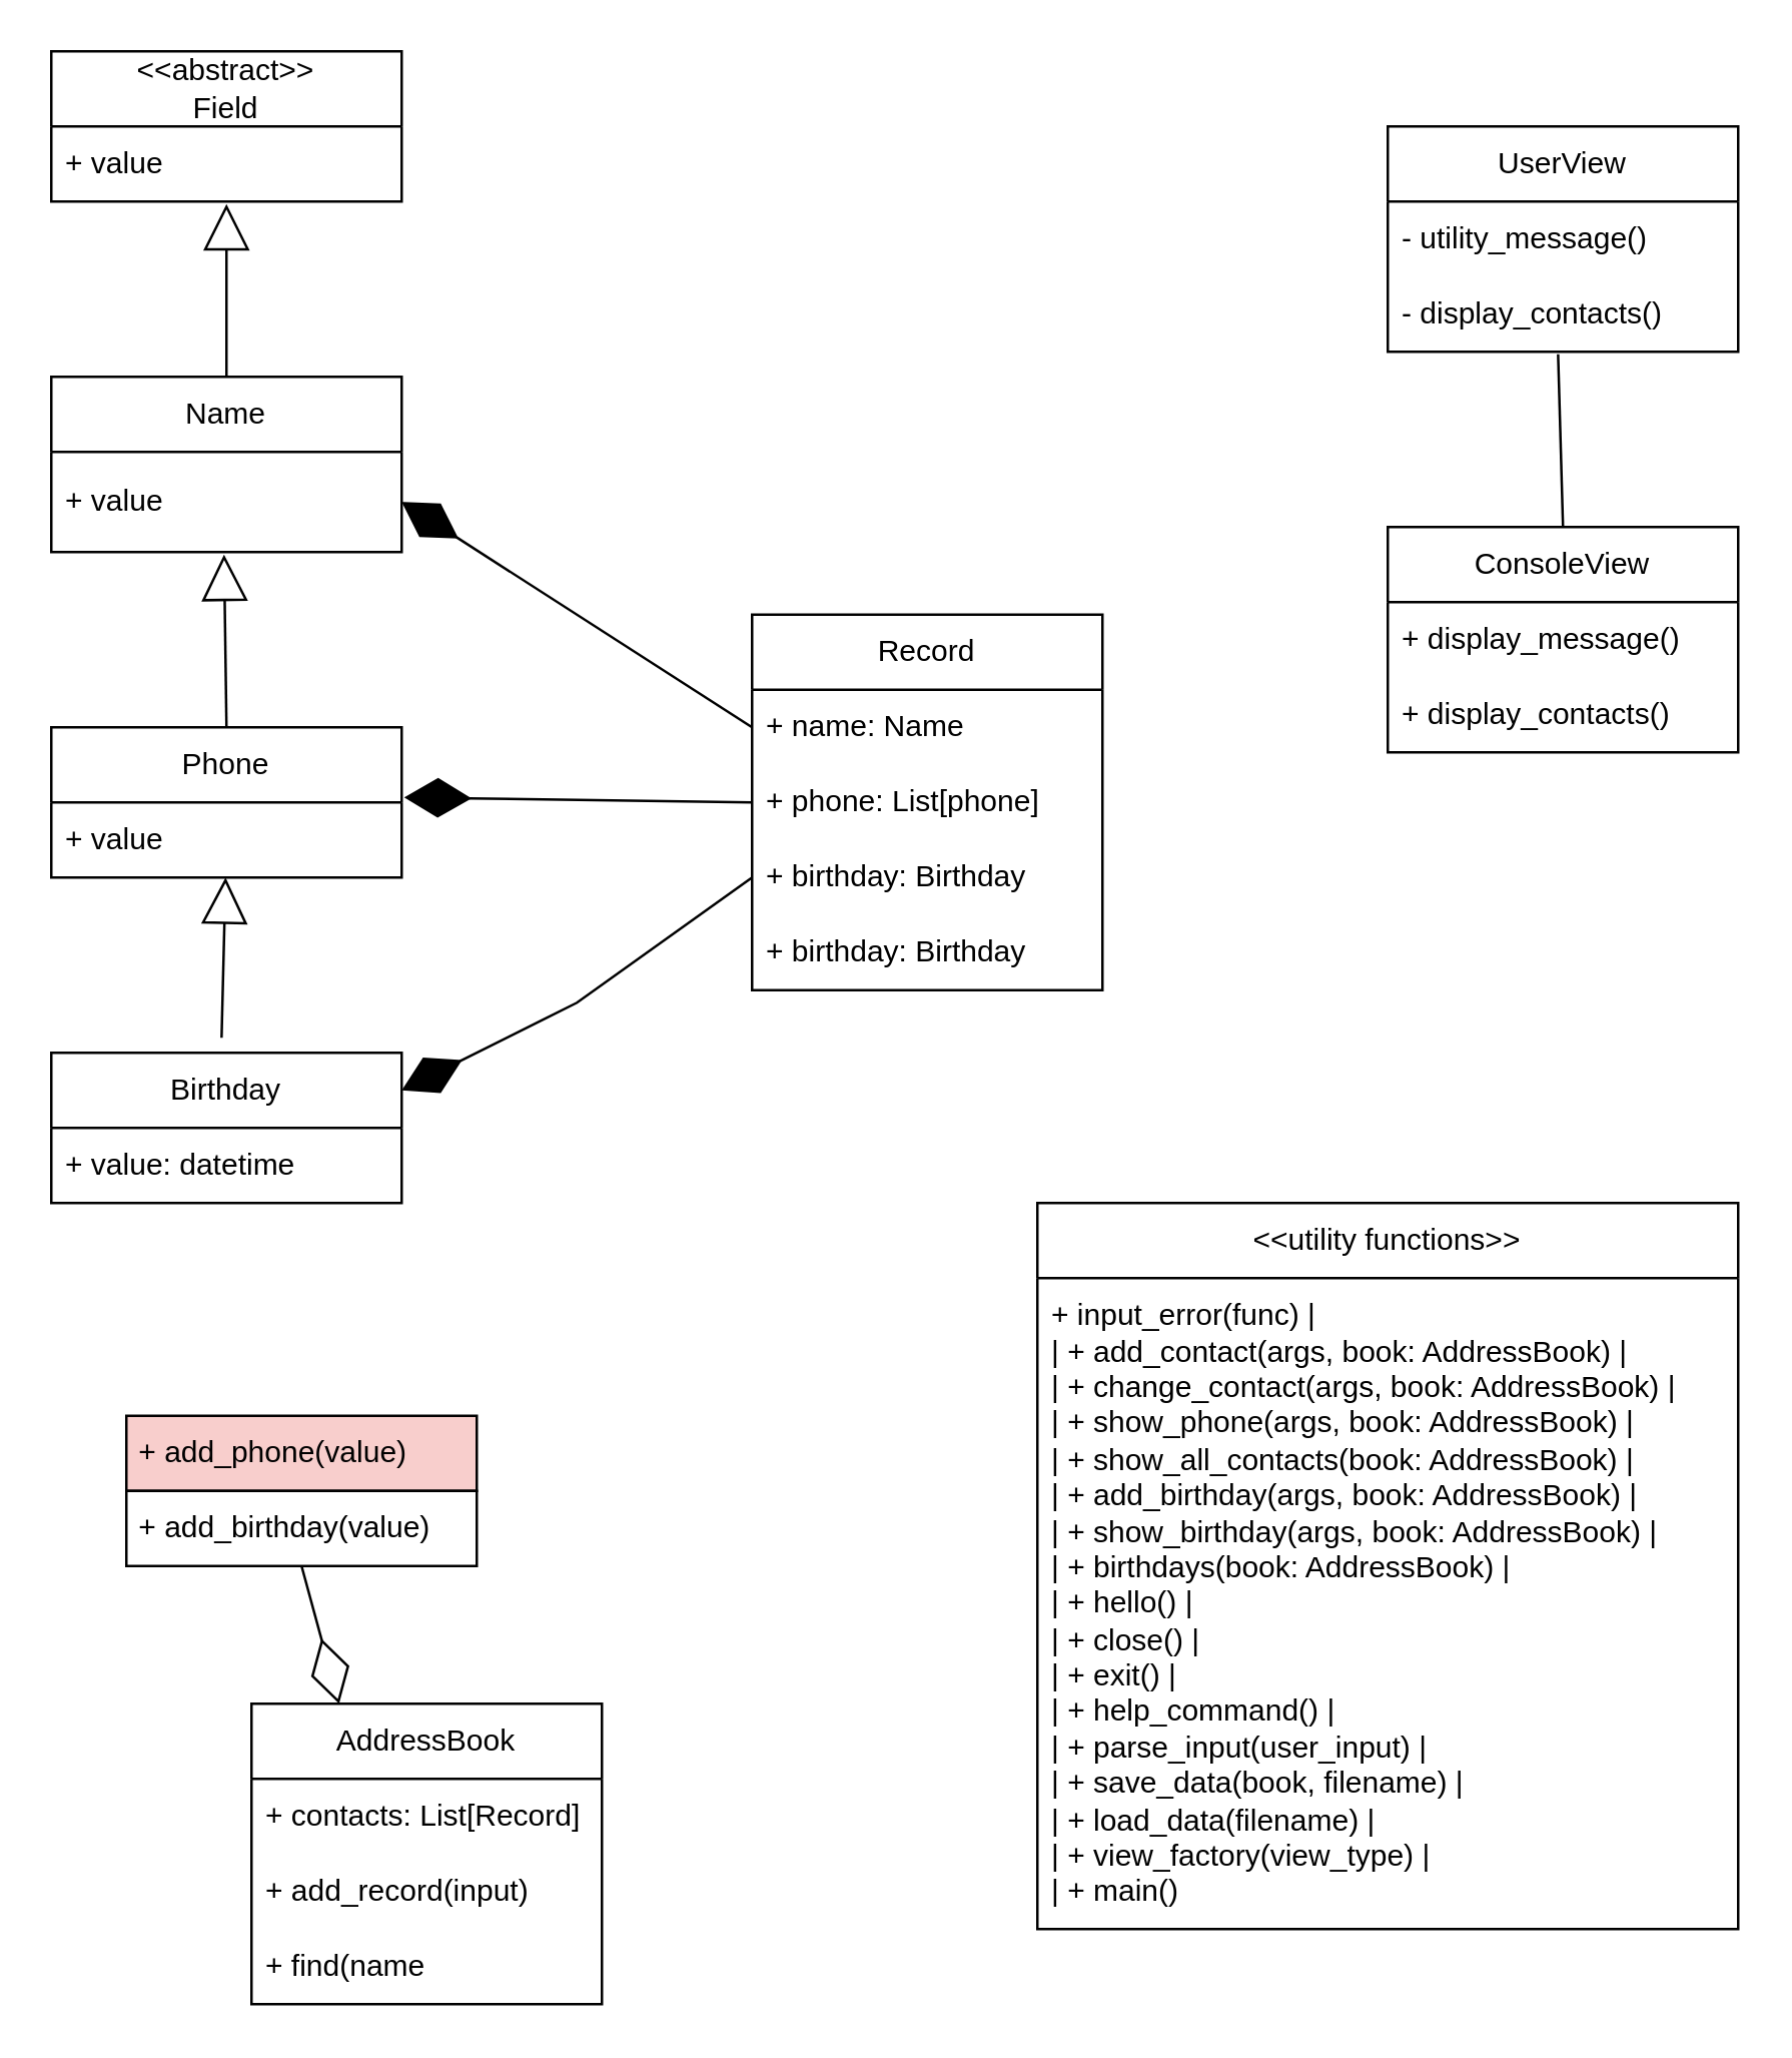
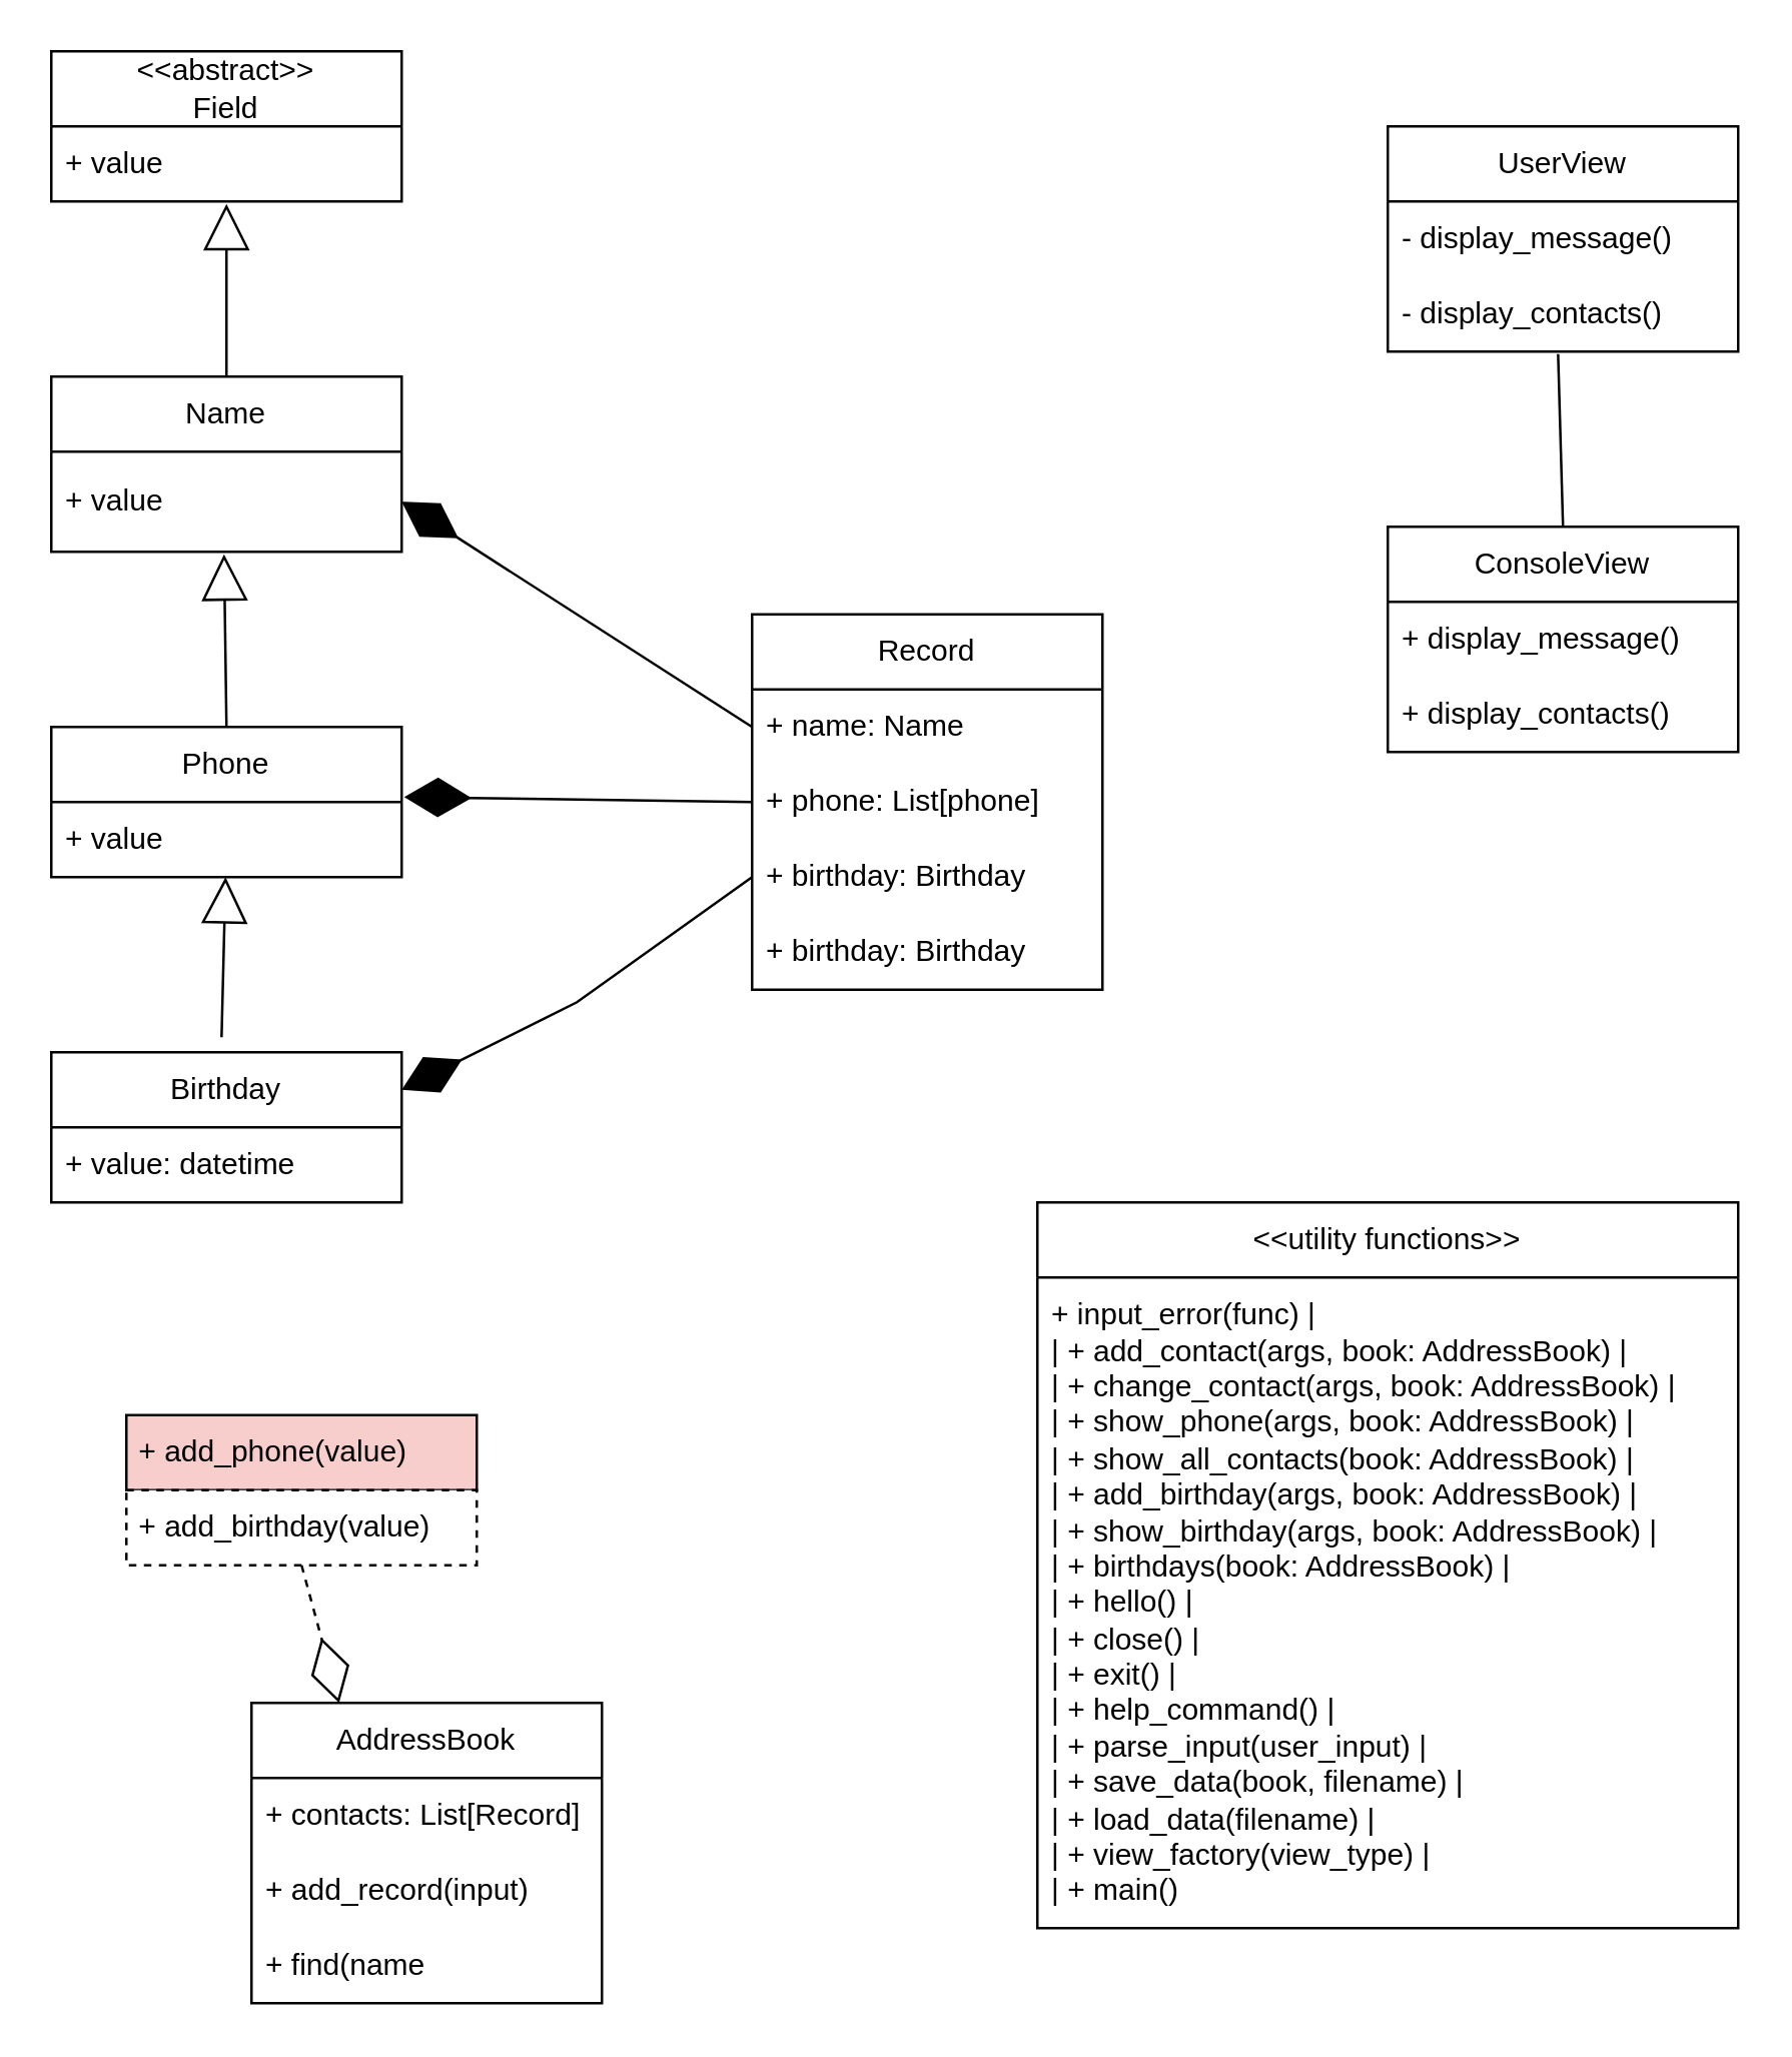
- <mxCell id="7" value="- utility_message()" style="text;strokeColor=none;fillColor=none;align=left;verticalAlign=middle;spacingLeft=4;spacingRight=4;overflow=hidden;points=[[0,0.5],[1,0.5]];portConstraint=eastwest;rotatable=0;whiteSpace=wrap;html=1;" parent="6" vertex="1"><mxGeometry y="30" width="140" height="30" as="geometry" /></mxCell>
+ <mxCell id="7" value="- display_message()" style="text;strokeColor=none;fillColor=none;align=left;verticalAlign=middle;spacingLeft=4;spacingRight=4;overflow=hidden;points=[[0,0.5],[1,0.5]];portConstraint=eastwest;rotatable=0;whiteSpace=wrap;html=1;" parent="6" vertex="1"><mxGeometry y="30" width="140" height="30" as="geometry" /></mxCell>
- <mxCell id="22" value="&amp;nbsp;+ add_birthday(value)" style="whiteSpace=wrap;html=1;align=left;" parent="1" vertex="1"><mxGeometry x="50" y="595" width="140" height="30" as="geometry" /></mxCell>
+ <mxCell id="22" value="&amp;nbsp;+ add_birthday(value)" style="whiteSpace=wrap;html=1;align=left;dashed=1;" parent="1" vertex="1"><mxGeometry x="50" y="595" width="140" height="30" as="geometry" /></mxCell>
- <mxCell id="33" value="" style="endArrow=diamondThin;endFill=0;endSize=24;html=1;rounded=0;exitX=0.5;exitY=1;exitDx=0;exitDy=0;entryX=0.25;entryY=0;entryDx=0;entryDy=0;" parent="1" source="22" target="23" edge="1"><mxGeometry width="160" relative="1" as="geometry"><mxPoint x="-40" y="880" as="sourcePoint" /><mxPoint x="120" y="880" as="targetPoint" /></mxGeometry></mxCell>
+ <mxCell id="33" value="" style="endArrow=diamondThin;endFill=0;endSize=24;html=1;rounded=0;exitX=0.5;exitY=1;exitDx=0;exitDy=0;entryX=0.25;entryY=0;entryDx=0;entryDy=0;dashed=1;" parent="1" source="22" target="23" edge="1"><mxGeometry width="160" relative="1" as="geometry"><mxPoint x="-40" y="880" as="sourcePoint" /><mxPoint x="120" y="880" as="targetPoint" /></mxGeometry></mxCell>
